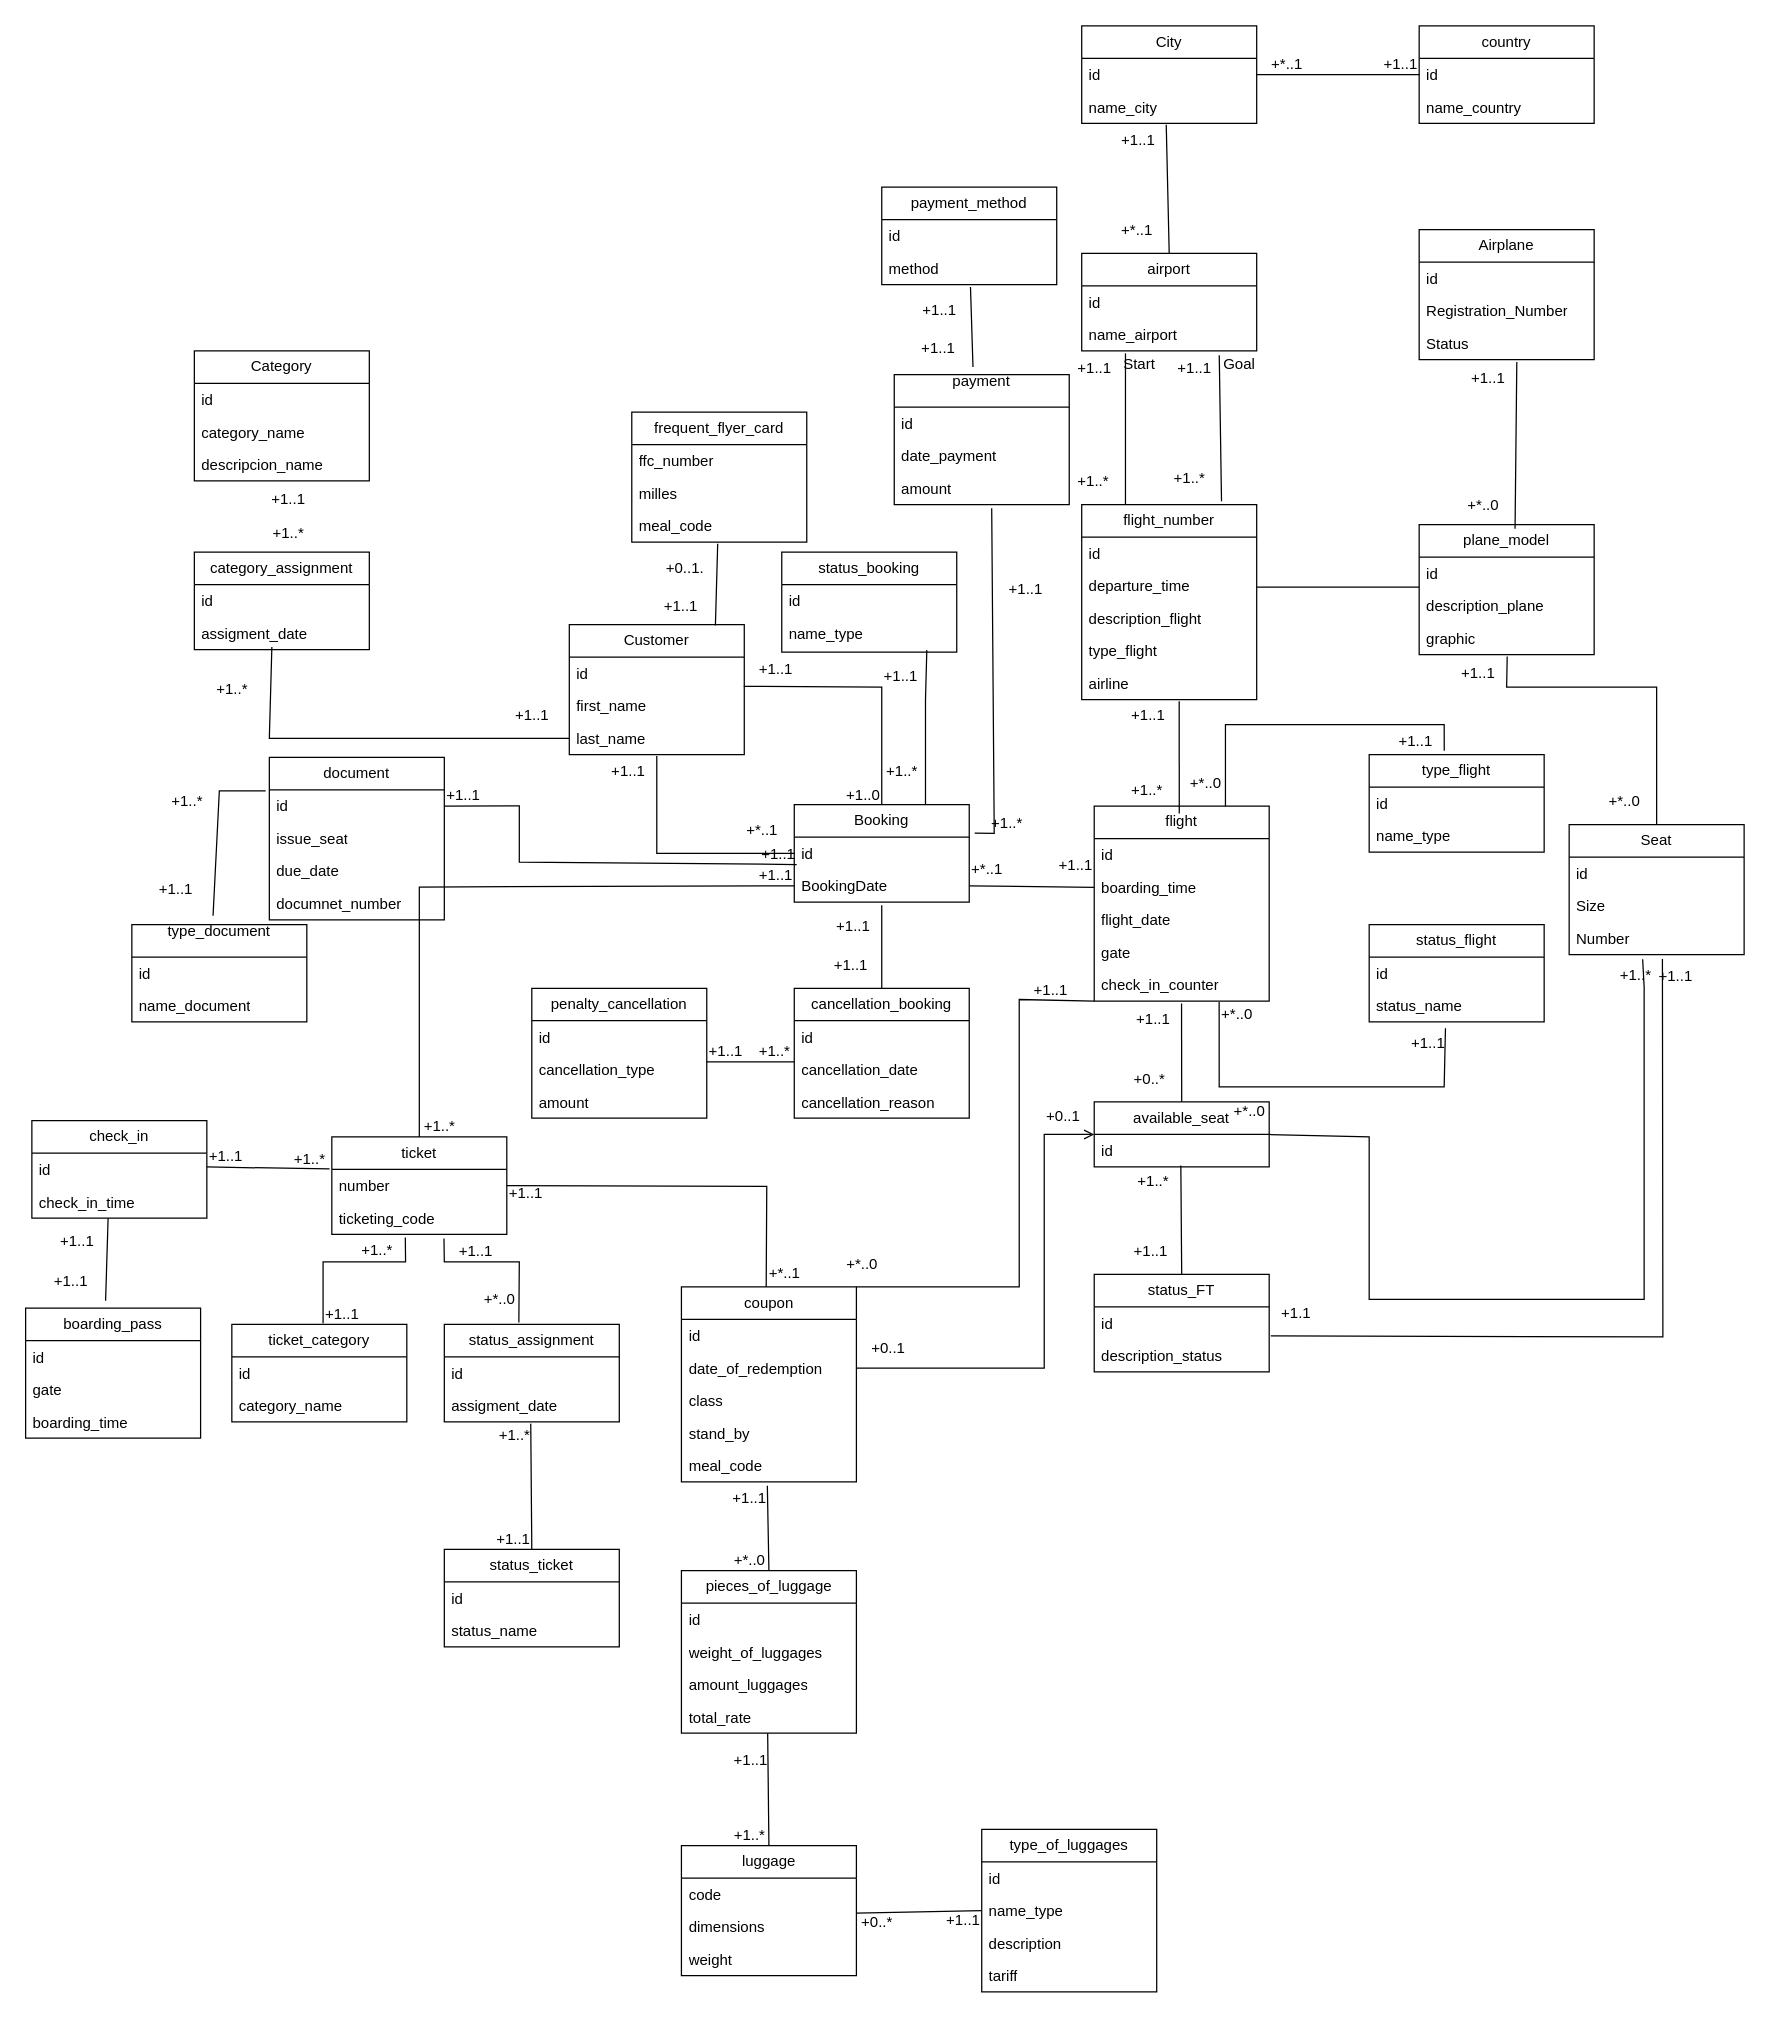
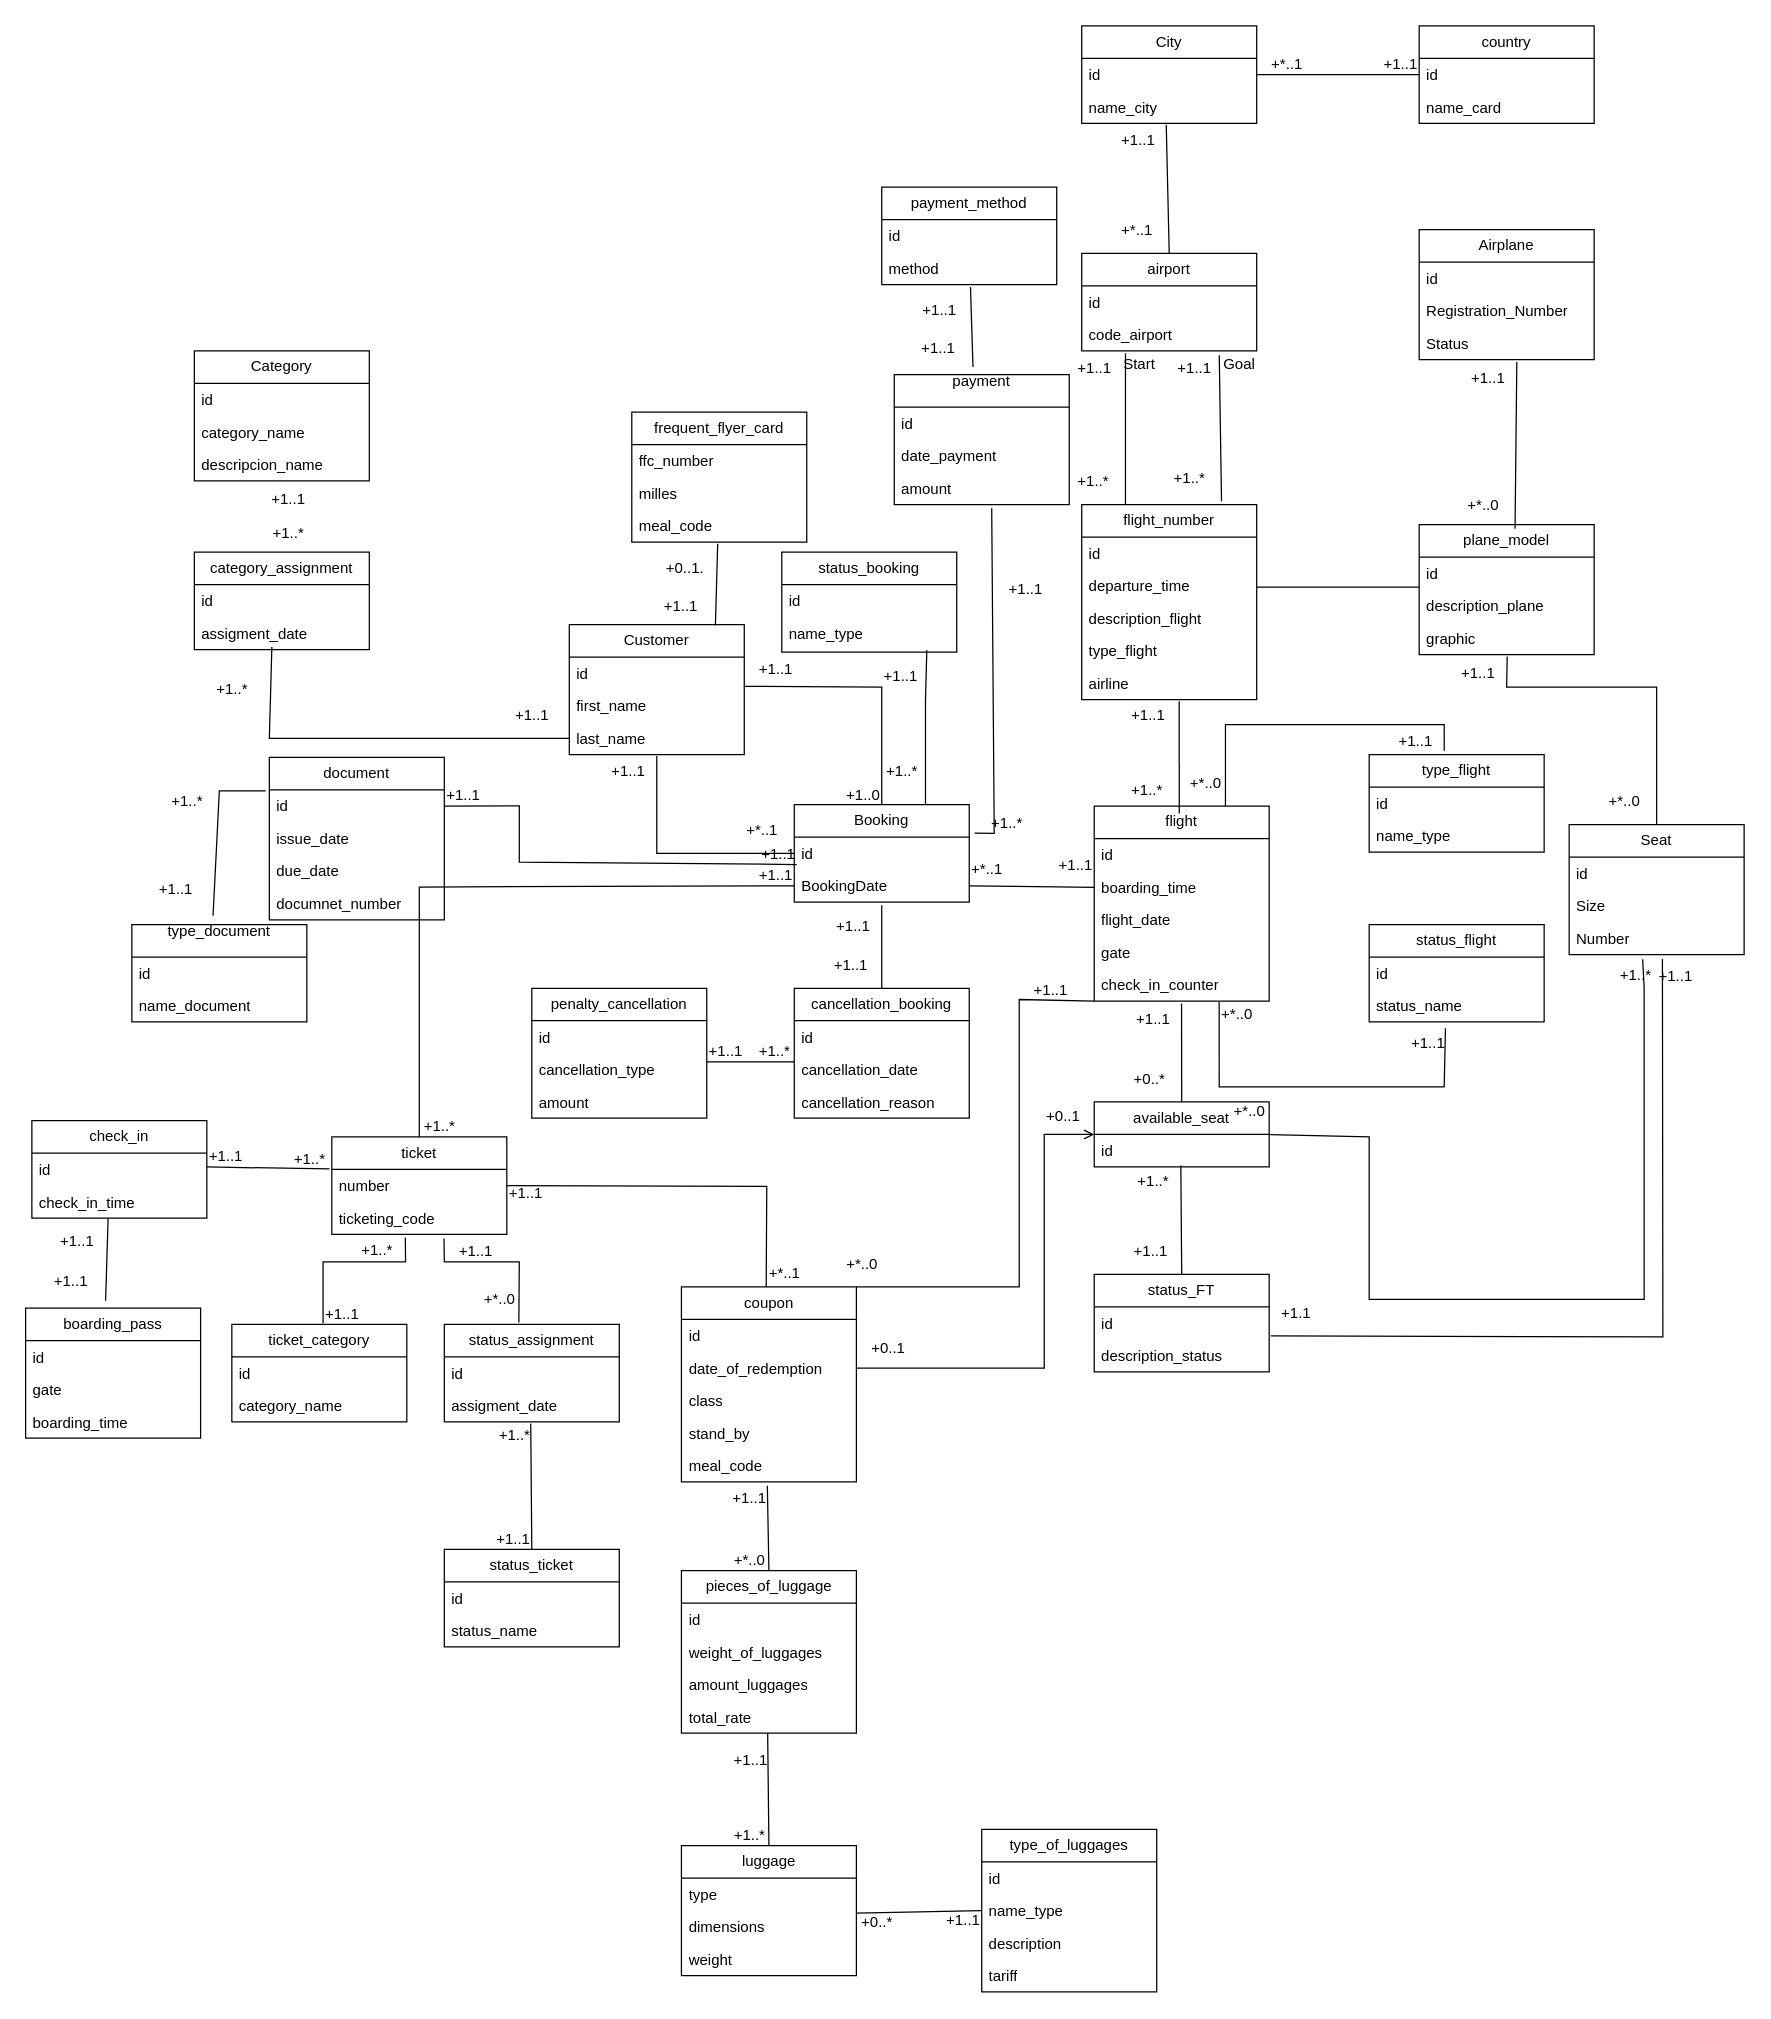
- <mxCell id="61" value="name_country" style="text;strokeColor=none;fillColor=none;align=left;verticalAlign=top;spacingLeft=4;spacingRight=4;overflow=hidden;rotatable=0;points=[[0,0.5],[1,0.5]];portConstraint=eastwest;whiteSpace=wrap;html=1;" parent="59" vertex="1"><mxGeometry y="52" width="140" height="26" as="geometry" /></mxCell>
+ <mxCell id="61" value="name_card" style="text;strokeColor=none;fillColor=none;align=left;verticalAlign=top;spacingLeft=4;spacingRight=4;overflow=hidden;rotatable=0;points=[[0,0.5],[1,0.5]];portConstraint=eastwest;whiteSpace=wrap;html=1;" parent="59" vertex="1"><mxGeometry y="52" width="140" height="26" as="geometry" /></mxCell>
- <mxCell id="55" value="name_airport" style="text;strokeColor=none;fillColor=none;align=left;verticalAlign=top;spacingLeft=4;spacingRight=4;overflow=hidden;rotatable=0;points=[[0,0.5],[1,0.5]];portConstraint=eastwest;whiteSpace=wrap;html=1;" parent="53" vertex="1"><mxGeometry y="52" width="140" height="26" as="geometry" /></mxCell>
+ <mxCell id="55" value="code_airport" style="text;strokeColor=none;fillColor=none;align=left;verticalAlign=top;spacingLeft=4;spacingRight=4;overflow=hidden;rotatable=0;points=[[0,0.5],[1,0.5]];portConstraint=eastwest;whiteSpace=wrap;html=1;" parent="53" vertex="1"><mxGeometry y="52" width="140" height="26" as="geometry" /></mxCell>
- <mxCell id="233" value="issue_seat" style="text;strokeColor=none;fillColor=none;align=left;verticalAlign=top;spacingLeft=4;spacingRight=4;overflow=hidden;rotatable=0;points=[[0,0.5],[1,0.5]];portConstraint=eastwest;whiteSpace=wrap;html=1;" vertex="1" parent="231"><mxGeometry y="52" width="140" height="26" as="geometry" /></mxCell>
+ <mxCell id="233" value="issue_date" style="text;strokeColor=none;fillColor=none;align=left;verticalAlign=top;spacingLeft=4;spacingRight=4;overflow=hidden;rotatable=0;points=[[0,0.5],[1,0.5]];portConstraint=eastwest;whiteSpace=wrap;html=1;" vertex="1" parent="231"><mxGeometry y="52" width="140" height="26" as="geometry" /></mxCell>
- <mxCell id="151" value="code" style="text;strokeColor=none;fillColor=none;align=left;verticalAlign=top;spacingLeft=4;spacingRight=4;overflow=hidden;rotatable=0;points=[[0,0.5],[1,0.5]];portConstraint=eastwest;whiteSpace=wrap;html=1;" parent="150" vertex="1"><mxGeometry y="26" width="140" height="26" as="geometry" /></mxCell>
+ <mxCell id="151" value="type" style="text;strokeColor=none;fillColor=none;align=left;verticalAlign=top;spacingLeft=4;spacingRight=4;overflow=hidden;rotatable=0;points=[[0,0.5],[1,0.5]];portConstraint=eastwest;whiteSpace=wrap;html=1;" parent="150" vertex="1"><mxGeometry y="26" width="140" height="26" as="geometry" /></mxCell>
